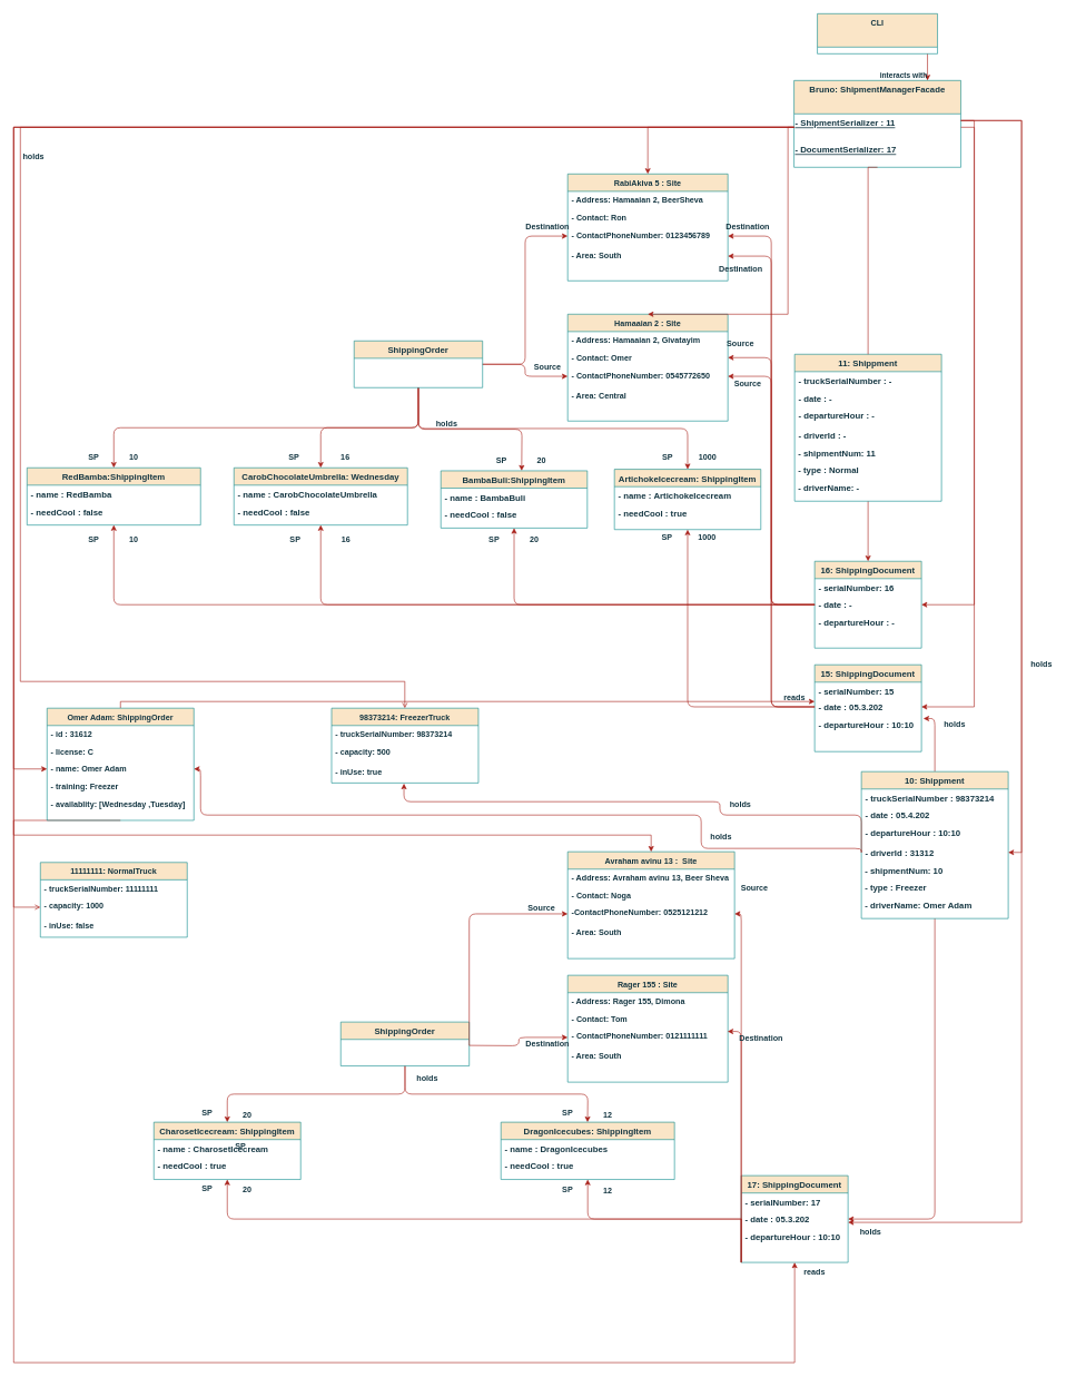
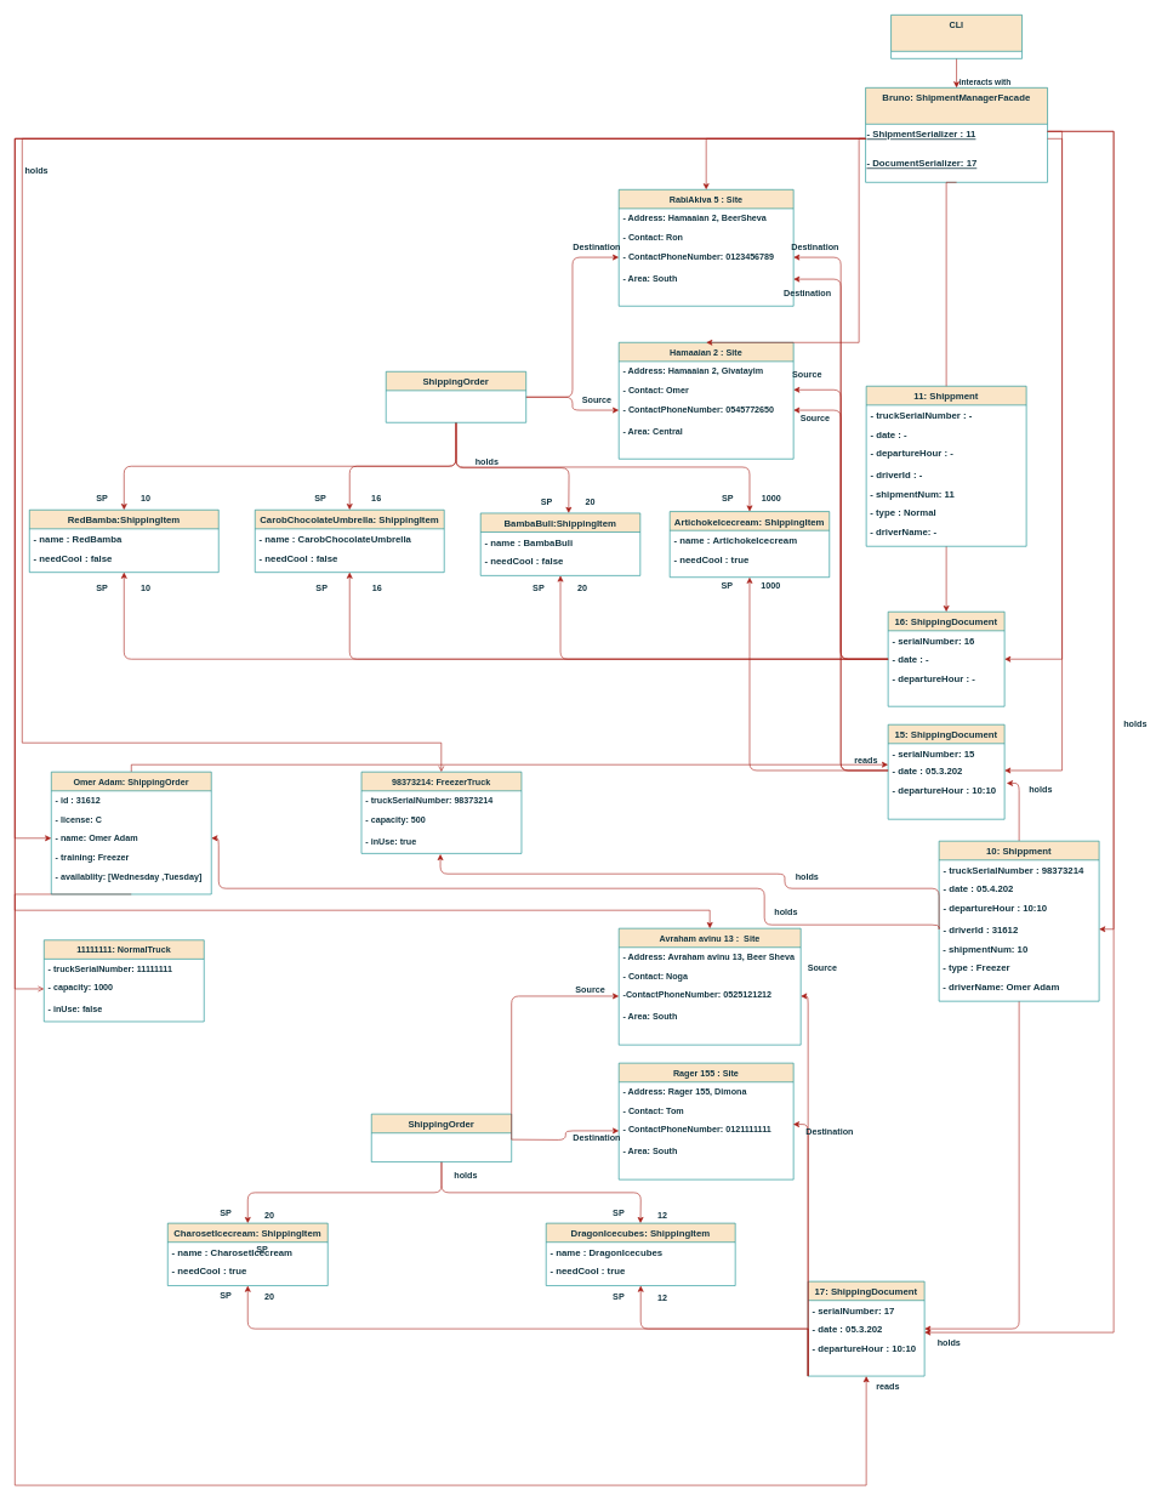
- <mxCell id="2" style="edgeStyle=orthogonalEdgeStyle;orthogonalLoop=1;jettySize=auto;html=1;labelBackgroundColor=none;fontColor=default;rounded=0;strokeColor=#A8201A;fontStyle=1;" parent="1" source="3" target="25" edge="1"><mxGeometry relative="1" as="geometry" /></mxCell>
+ <mxCell id="2" style="edgeStyle=orthogonalEdgeStyle;orthogonalLoop=1;jettySize=auto;html=1;entryX=0.5;entryY=0;entryDx=0;entryDy=0;labelBackgroundColor=none;fontColor=default;rounded=0;strokeColor=#A8201A;fontStyle=1" parent="1" source="3" target="18" edge="1"><mxGeometry relative="1" as="geometry" /></mxCell>
- <mxCell id="75" value="CarobChocolateUmbrella: Wednesday" style="swimlane;fontStyle=1;align=center;verticalAlign=top;childLayout=stackLayout;horizontal=1;startSize=26;horizontalStack=0;resizeParent=1;resizeLast=0;collapsible=1;marginBottom=0;rounded=0;shadow=0;strokeWidth=1;labelBackgroundColor=none;fontSize=13;fillColor=#FAE5C7;strokeColor=#0F8B8D;fontColor=#143642;" vertex="1" parent="1"><mxGeometry x="350" y="700" width="260" height="85.75" as="geometry"><mxRectangle x="130" y="380" width="160" height="26" as="alternateBounds" /></mxGeometry></mxCell>
+ <mxCell id="75" value="CarobChocolateUmbrella: ShippingItem" style="swimlane;fontStyle=1;align=center;verticalAlign=top;childLayout=stackLayout;horizontal=1;startSize=26;horizontalStack=0;resizeParent=1;resizeLast=0;collapsible=1;marginBottom=0;rounded=0;shadow=0;strokeWidth=1;labelBackgroundColor=none;fontSize=13;fillColor=#FAE5C7;strokeColor=#0F8B8D;fontColor=#143642;" vertex="1" parent="1"><mxGeometry x="350" y="700" width="260" height="85.75" as="geometry"><mxRectangle x="130" y="380" width="160" height="26" as="alternateBounds" /></mxGeometry></mxCell>
- <mxCell id="42" value="- driverId : 31312" style="text;align=left;verticalAlign=top;spacingLeft=4;spacingRight=4;overflow=hidden;rotatable=0;points=[[0,0.5],[1,0.5]];portConstraint=eastwest;labelBackgroundColor=none;rounded=0;fontStyle=1;fontSize=13;horizontal=1;fontColor=#143642;" vertex="1" parent="38"><mxGeometry y="108" width="220" height="26" as="geometry" /></mxCell>
+ <mxCell id="42" value="- driverId : 31612" style="text;align=left;verticalAlign=top;spacingLeft=4;spacingRight=4;overflow=hidden;rotatable=0;points=[[0,0.5],[1,0.5]];portConstraint=eastwest;labelBackgroundColor=none;rounded=0;fontStyle=1;fontSize=13;horizontal=1;fontColor=#143642;" vertex="1" parent="38"><mxGeometry y="108" width="220" height="26" as="geometry" /></mxCell>
